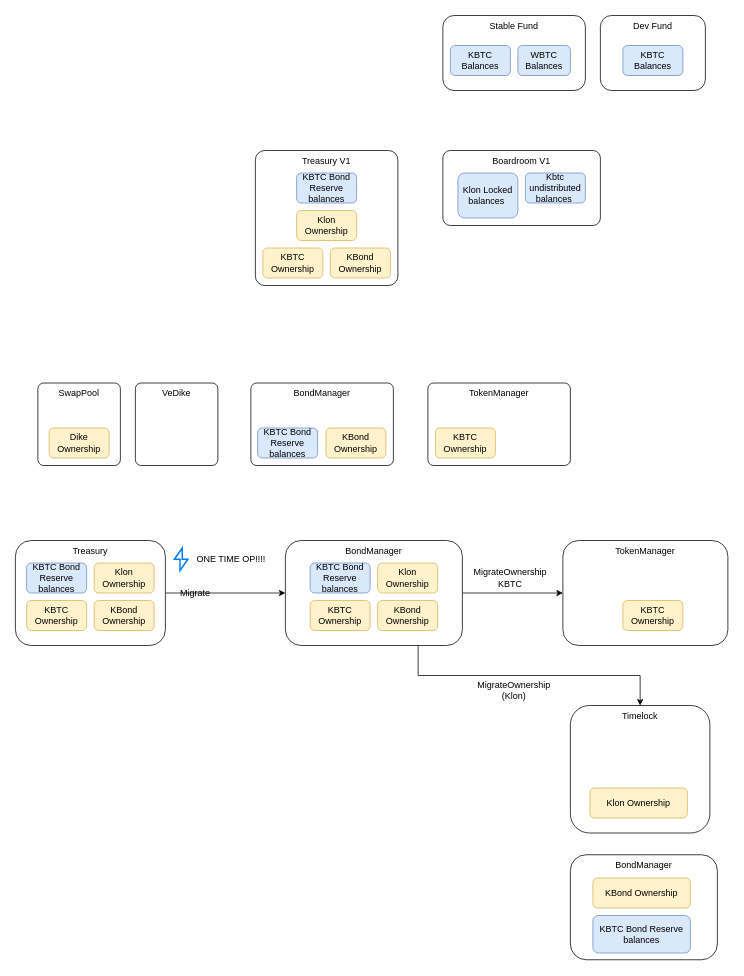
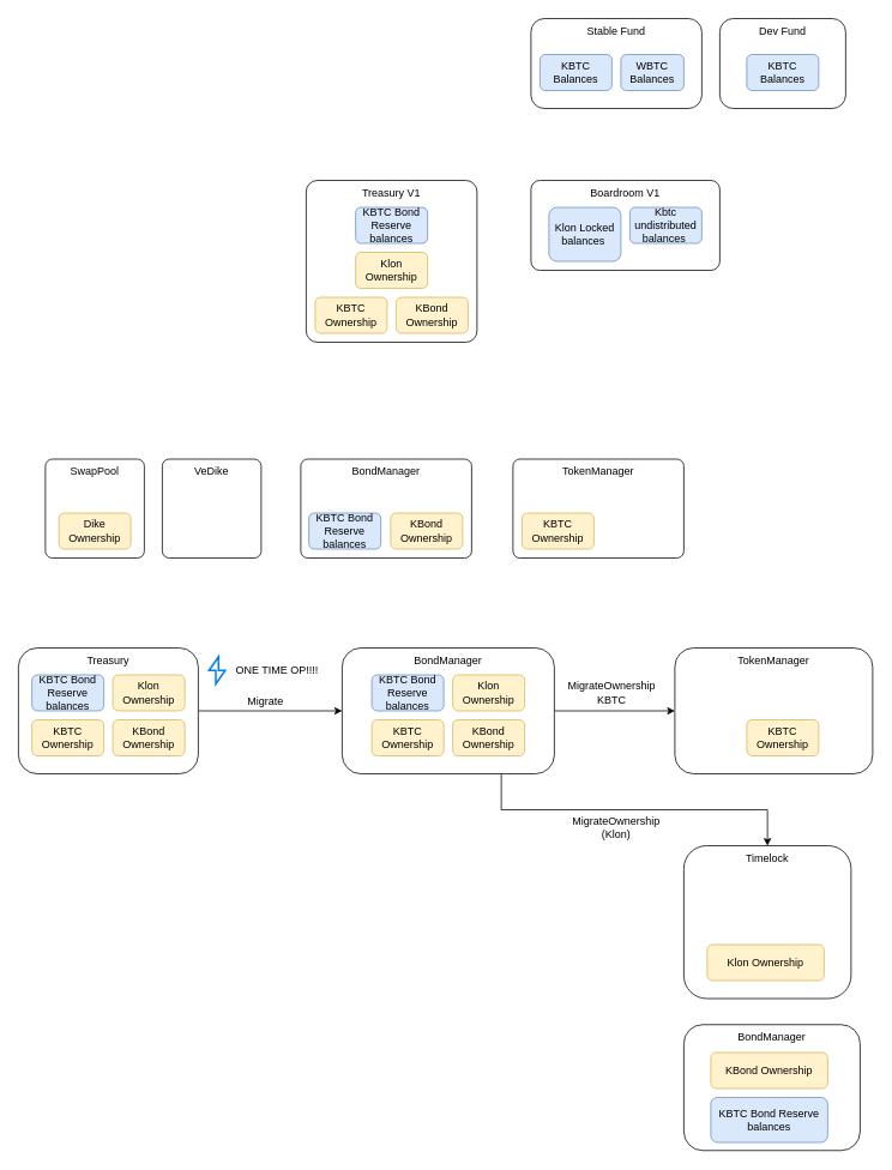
- <mxCell id="28" value="Migrate" style="text;html=1;strokeColor=none;fillColor=none;align=center;verticalAlign=middle;whiteSpace=wrap;rounded=0;" parent="1" vertex="1"><mxGeometry x="240" y="780" width="40" height="20" as="geometry" /></mxCell>
+ <mxCell id="28" value="Migrate" style="text;html=1;strokeColor=none;fillColor=none;align=center;verticalAlign=middle;whiteSpace=wrap;rounded=0;" parent="1" vertex="1"><mxGeometry x="275" y="770" width="40" height="20" as="geometry" /></mxCell>
